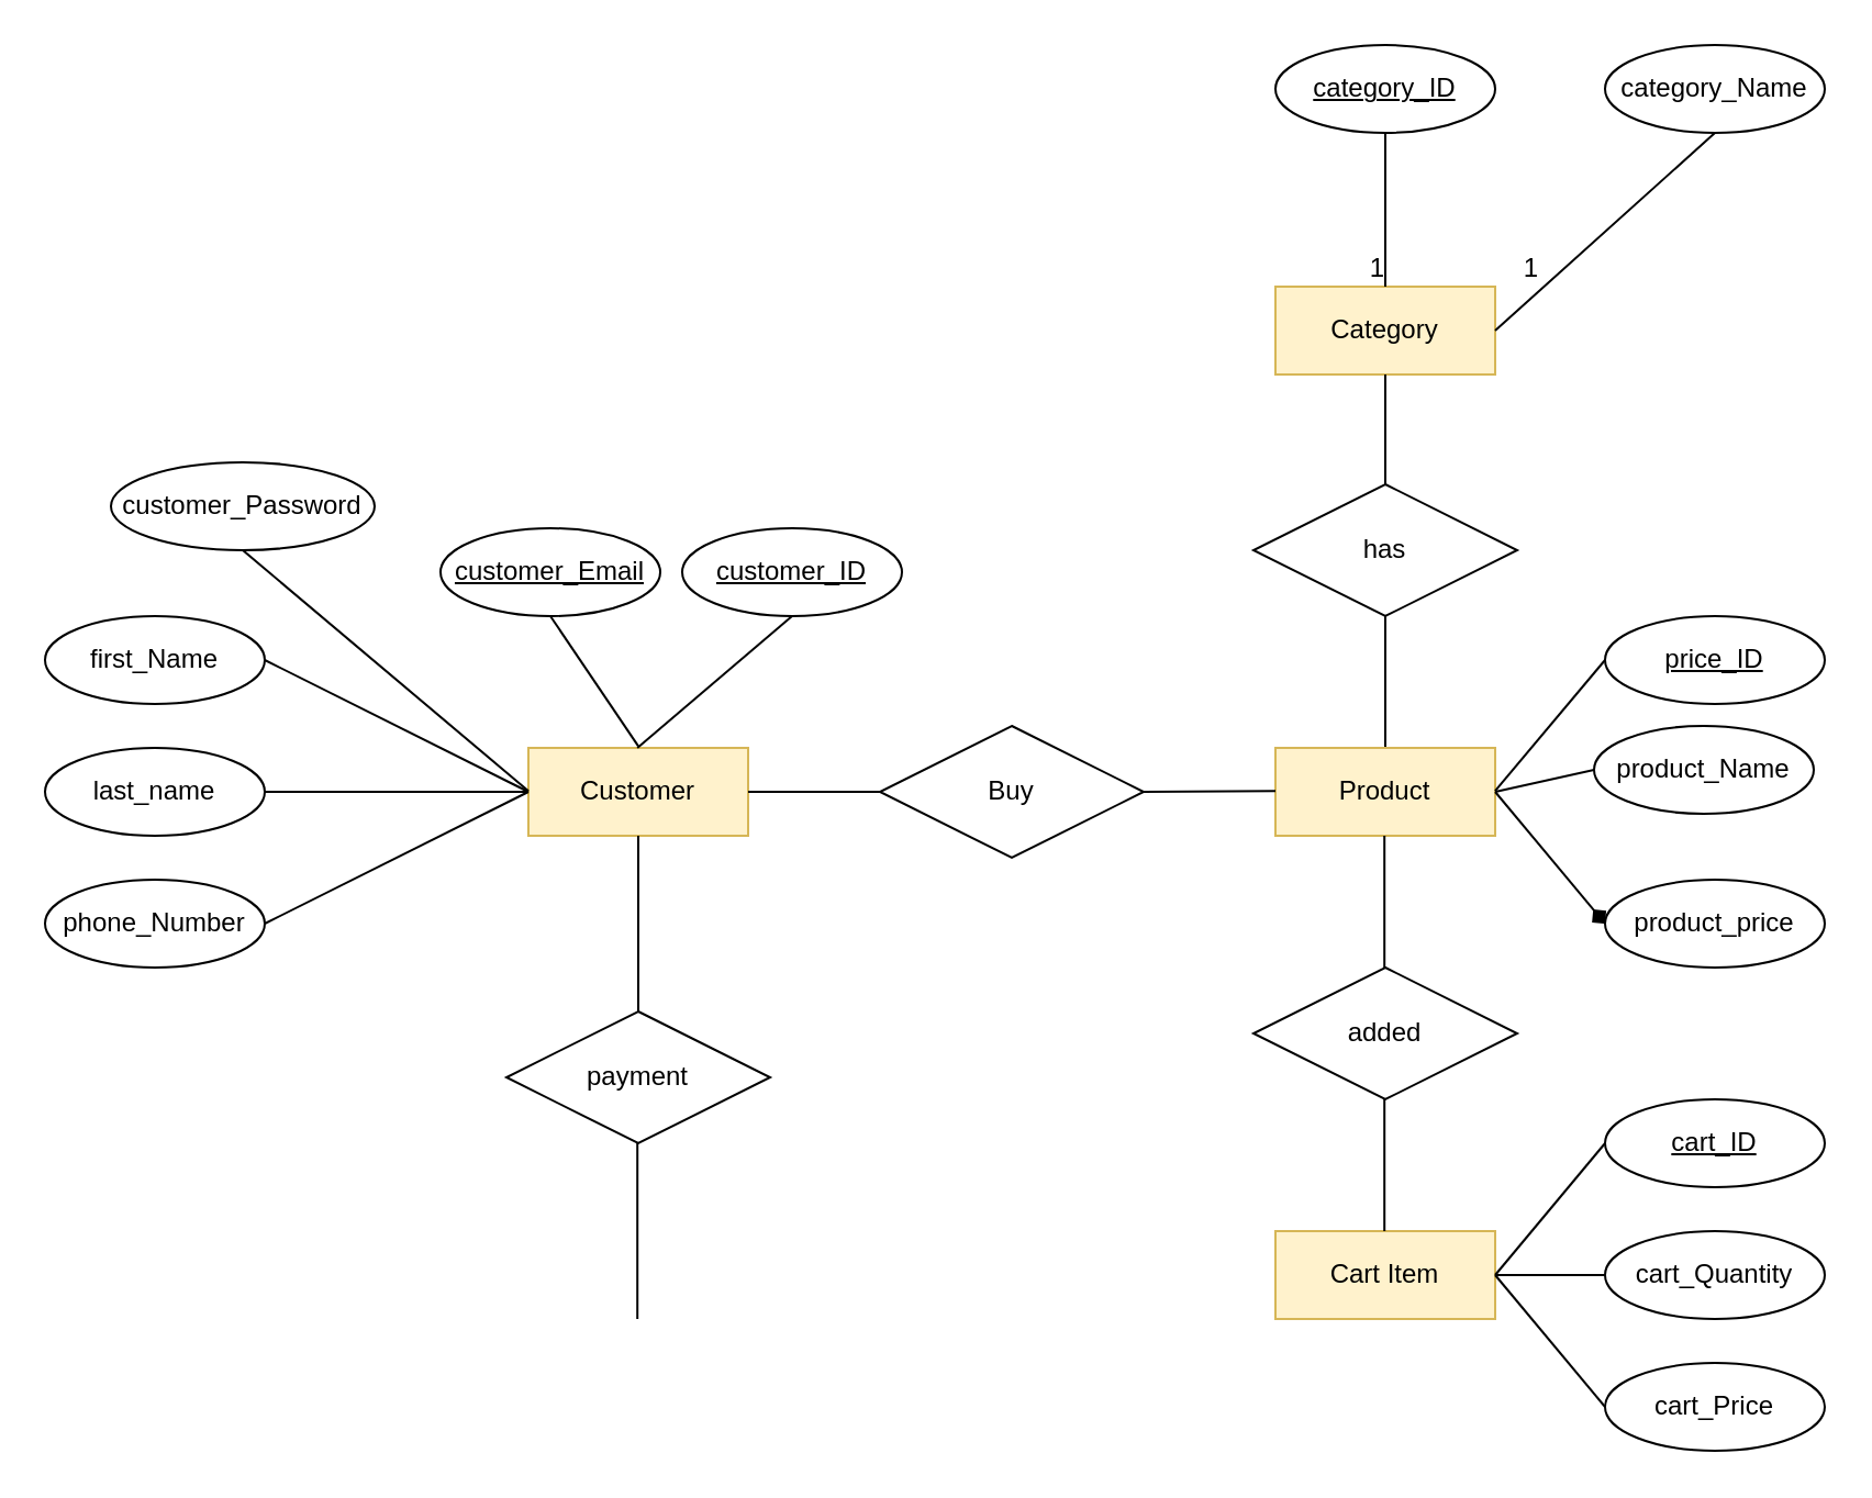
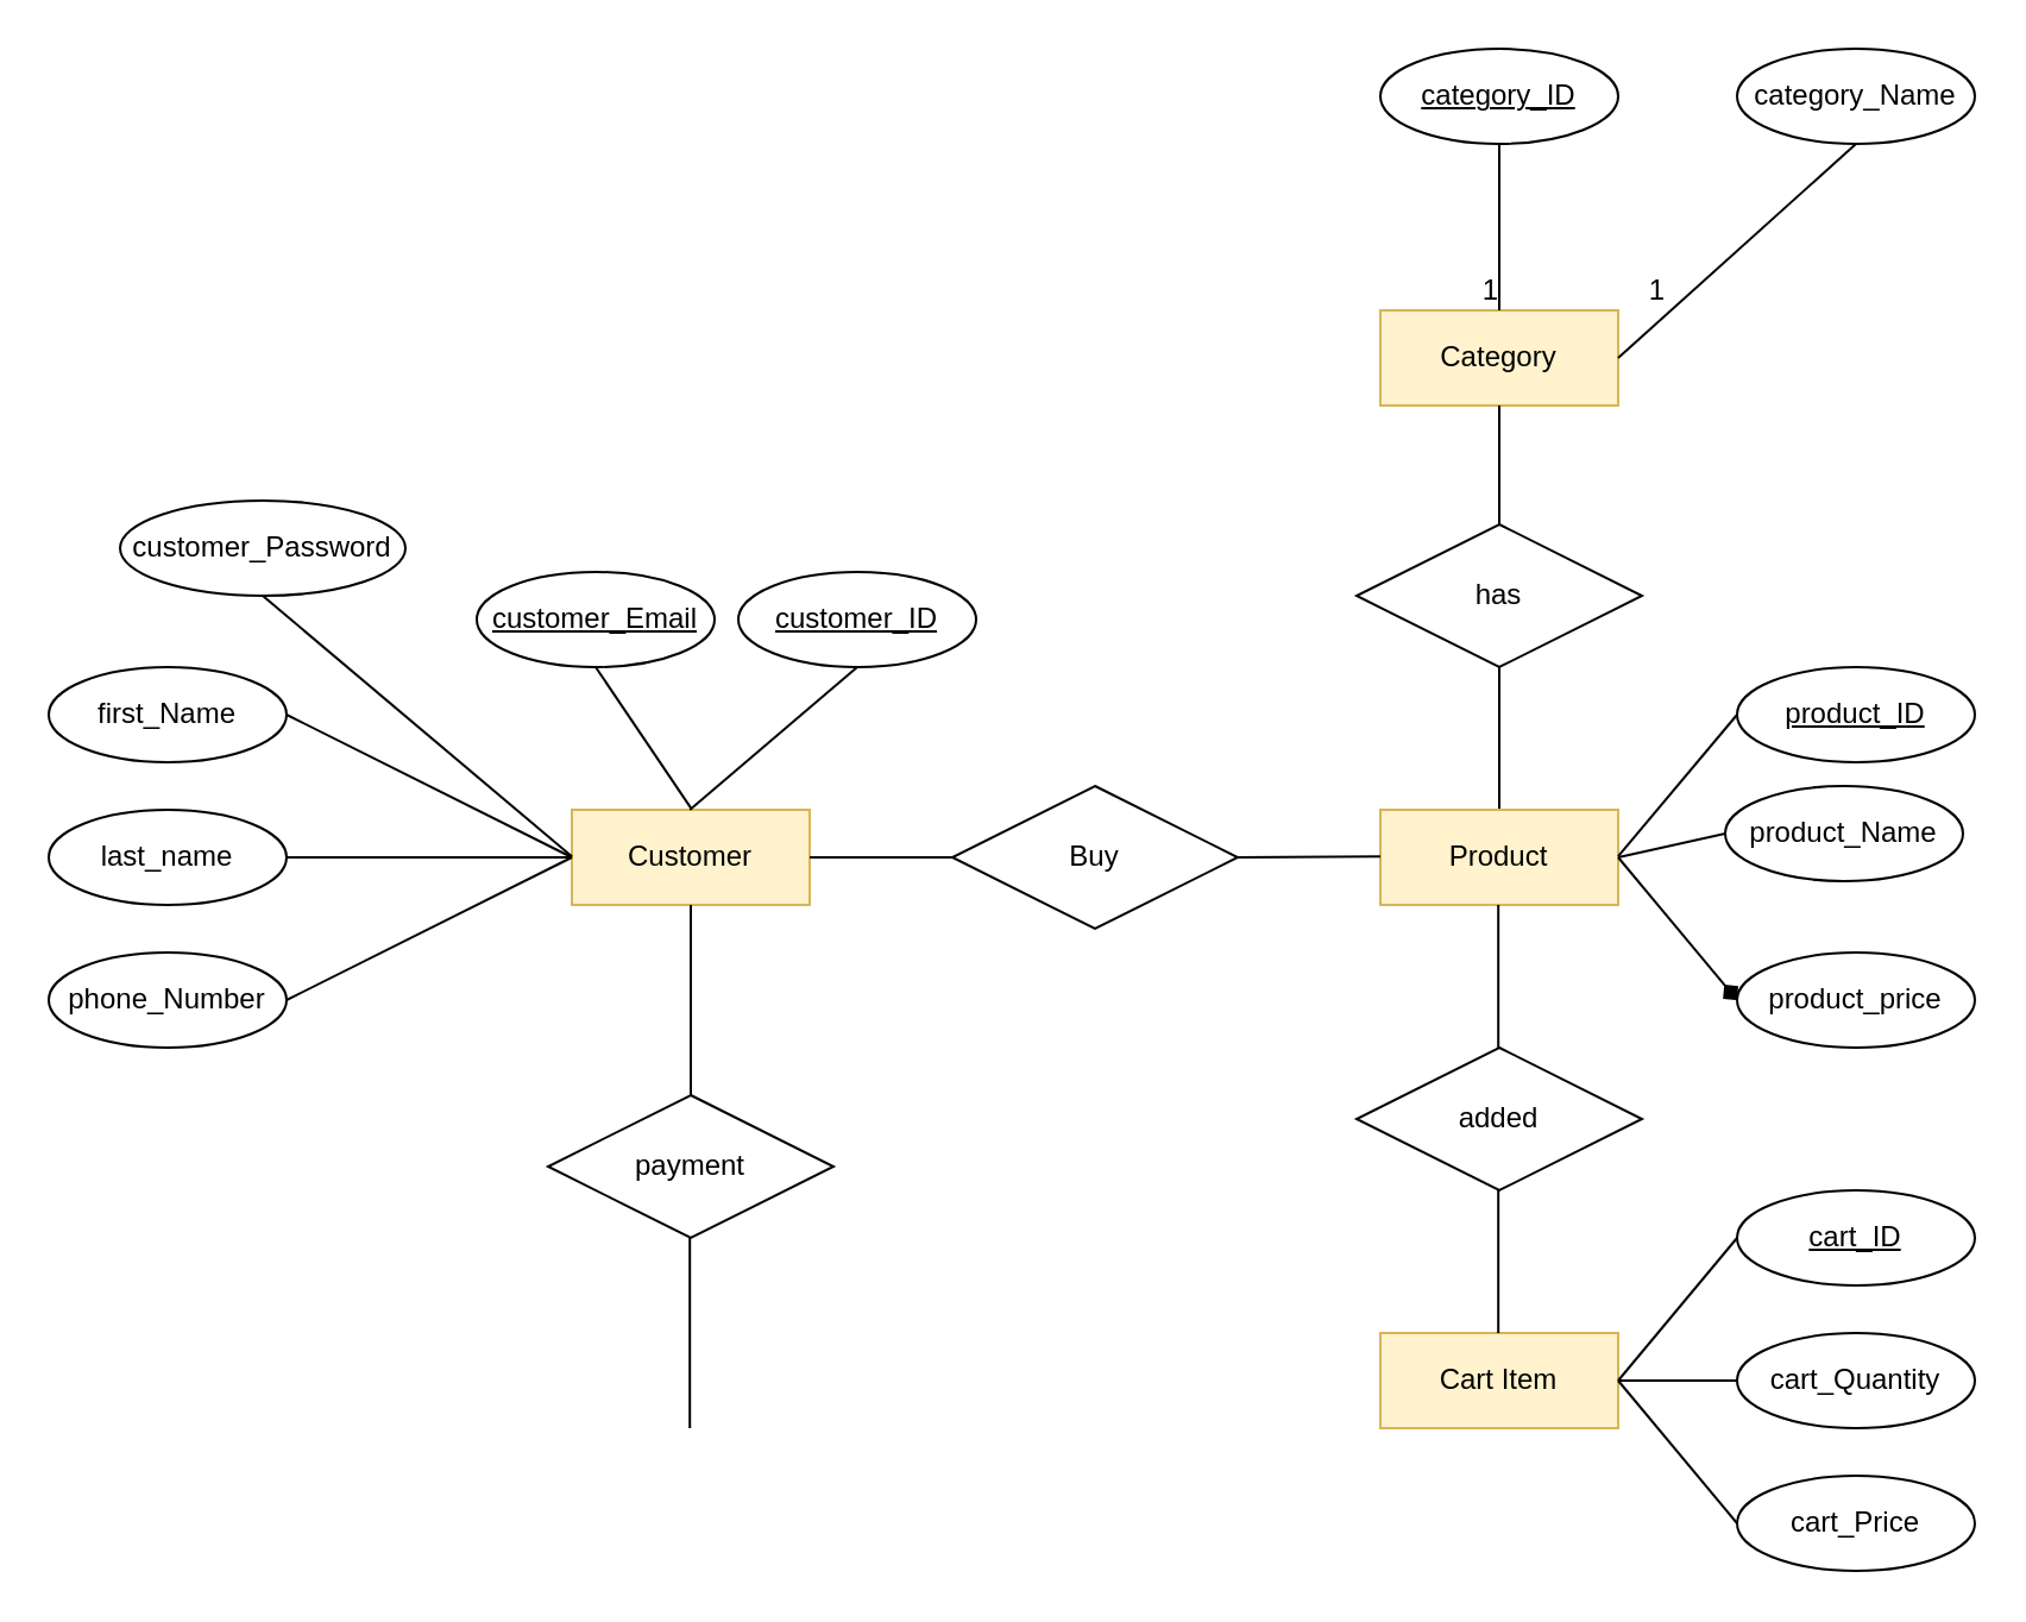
- <mxCell id="12" value="price_ID" style="ellipse;whiteSpace=wrap;html=1;align=center;fontStyle=4;" vertex="1" parent="1"><mxGeometry x="730" y="280" width="100" height="40" as="geometry" /></mxCell>
+ <mxCell id="12" value="product_ID" style="ellipse;whiteSpace=wrap;html=1;align=center;fontStyle=4;" vertex="1" parent="1"><mxGeometry x="730" y="280" width="100" height="40" as="geometry" /></mxCell>
